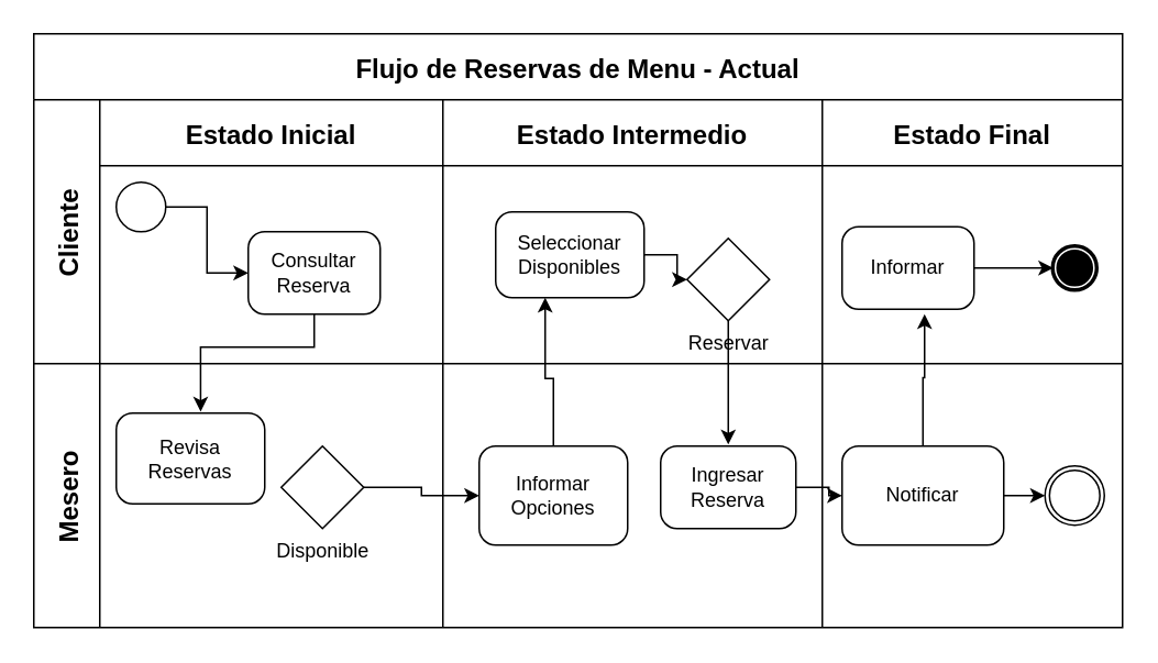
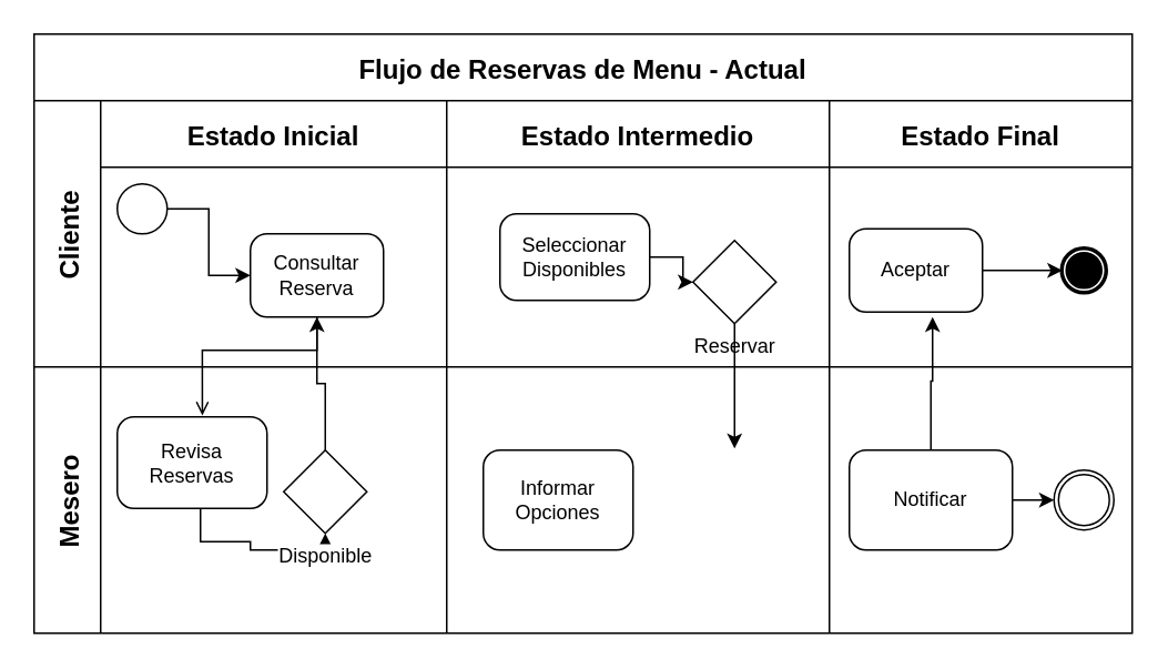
- <mxCell id="14" value="Informar" style="points=[[0.25,0,0],[0.5,0,0],[0.75,0,0],[1,0.25,0],[1,0.5,0],[1,0.75,0],[0.75,1,0],[0.5,1,0],[0.25,1,0],[0,0.75,0],[0,0.5,0],[0,0.25,0]];shape=mxgraph.bpmn.task;whiteSpace=wrap;rectStyle=rounded;size=10;html=1;container=1;expand=0;collapsible=0;taskMarker=abstract;" vertex="1" parent="12"><mxGeometry x="12" y="77" width="80" height="50" as="geometry" /></mxCell>
+ <mxCell id="14" value="Aceptar" style="points=[[0.25,0,0],[0.5,0,0],[0.75,0,0],[1,0.25,0],[1,0.5,0],[1,0.75,0],[0.75,1,0],[0.5,1,0],[0.25,1,0],[0,0.75,0],[0,0.5,0],[0,0.25,0]];shape=mxgraph.bpmn.task;whiteSpace=wrap;rectStyle=rounded;size=10;html=1;container=1;expand=0;collapsible=0;taskMarker=abstract;" vertex="1" parent="12"><mxGeometry x="12" y="77" width="80" height="50" as="geometry" /></mxCell>
- <mxCell id="31" style="edgeStyle=orthogonalEdgeStyle;rounded=0;orthogonalLoop=1;jettySize=auto;html=1;" edge="1" parent="2" source="22" target="10"><mxGeometry relative="1" as="geometry"><Array as="points"><mxPoint x="315" y="209" /><mxPoint x="310" y="209" /></Array></mxGeometry></mxCell>
- <mxCell id="30" style="edgeStyle=orthogonalEdgeStyle;rounded=0;orthogonalLoop=1;jettySize=auto;html=1;entryX=0.568;entryY=-0.016;entryDx=0;entryDy=0;entryPerimeter=0;" edge="1" parent="2" source="6" target="19"><mxGeometry relative="1" as="geometry"><Array as="points"><mxPoint x="170" y="190" /><mxPoint x="101" y="190" /></Array></mxGeometry></mxCell>
+ <mxCell id="30" style="edgeStyle=orthogonalEdgeStyle;rounded=0;orthogonalLoop=1;jettySize=auto;html=1;entryX=0.568;entryY=-0.016;entryDx=0;entryDy=0;entryPerimeter=0;endArrow=open;" edge="1" parent="2" source="6" target="19"><mxGeometry relative="1" as="geometry"><Array as="points"><mxPoint x="170" y="190" /><mxPoint x="101" y="190" /></Array></mxGeometry></mxCell>
- <mxCell id="28" style="edgeStyle=orthogonalEdgeStyle;rounded=0;orthogonalLoop=1;jettySize=auto;html=1;" edge="1" parent="16" source="20" target="22"><mxGeometry relative="1" as="geometry" /></mxCell>
+ <mxCell id="28" style="edgeStyle=orthogonalEdgeStyle;rounded=0;orthogonalLoop=1;jettySize=auto;html=1;" edge="1" parent="16" source="20" target="6"><mxGeometry relative="1" as="geometry" /></mxCell>
- <mxCell id="23" value="Ingresar Reserva" style="points=[[0.25,0,0],[0.5,0,0],[0.75,0,0],[1,0.25,0],[1,0.5,0],[1,0.75,0],[0.75,1,0],[0.5,1,0],[0.25,1,0],[0,0.75,0],[0,0.5,0],[0,0.25,0]];shape=mxgraph.bpmn.task;whiteSpace=wrap;rectStyle=rounded;size=10;html=1;container=1;expand=0;collapsible=0;taskMarker=abstract;" vertex="1" parent="21"><mxGeometry x="132" y="50" width="82" height="50" as="geometry" /></mxCell>
- <mxCell id="29" style="edgeStyle=orthogonalEdgeStyle;rounded=0;orthogonalLoop=1;jettySize=auto;html=1;entryX=0;entryY=0.5;entryDx=0;entryDy=0;entryPerimeter=0;" edge="1" parent="16" source="23" target="26"><mxGeometry relative="1" as="geometry" /></mxCell>
+ <mxCell id="18" style="edgeStyle=orthogonalEdgeStyle;rounded=0;orthogonalLoop=1;jettySize=auto;html=1;" edge="1" parent="17" source="19" target="20"><mxGeometry relative="1" as="geometry"><Array as="points"><mxPoint x="60" y="105" /><mxPoint x="90" y="105" /><mxPoint x="90" y="110" /></Array></mxGeometry></mxCell>
